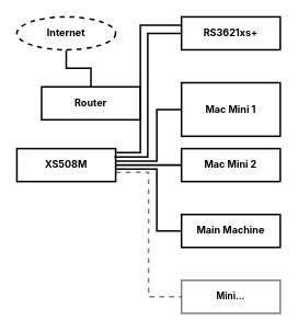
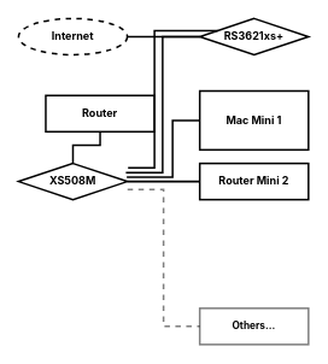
- <mxCell id="10" value="RS3621xs+" style="rounded=0;whiteSpace=wrap;html=1;strokeWidth=2;fontFamily=Inter;fontSource=https%3A%2F%2Ffonts.googleapis.com%2Fcss%3Ffamily%3DInter;fontStyle=1;align=center;fillColor=none;" parent="1" vertex="1"><mxGeometry x="220" y="20" width="120" height="40" as="geometry" /></mxCell>
+ <mxCell id="10" value="RS3621xs+" style="rhombus;whiteSpace=wrap;html=1;strokeWidth=2;fontFamily=Inter;fontSource=https%3A%2F%2Ffonts.googleapis.com%2Fcss%3Ffamily%3DInter;fontStyle=1;align=center;fillColor=none;" parent="1" vertex="1"><mxGeometry x="220" y="20" width="120" height="40" as="geometry" /></mxCell>
- <mxCell id="16" style="edgeStyle=orthogonalEdgeStyle;rounded=0;orthogonalLoop=1;jettySize=auto;html=1;entryX=0.5;entryY=0;entryDx=0;entryDy=0;endArrow=none;endFill=0;strokeWidth=2;fontFamily=Inter;fontSource=https%3A%2F%2Ffonts.googleapis.com%2Fcss%3Ffamily%3DInter;fontStyle=1;align=center;fillColor=none;" parent="1" source="15" target="2" edge="1"><mxGeometry relative="1" as="geometry" /></mxCell>
+ <mxCell id="16" style="edgeStyle=orthogonalEdgeStyle;rounded=0;orthogonalLoop=1;jettySize=auto;html=1;endArrow=none;endFill=0;strokeWidth=2;fontFamily=Inter;fontSource=https%3A%2F%2Ffonts.googleapis.com%2Fcss%3Ffamily%3DInter;fontStyle=1;align=center;fillColor=none;" parent="1" source="15" target="10" edge="1"><mxGeometry relative="1" as="geometry" /></mxCell>
+ <mxCell id="5" value="" style="edgeStyle=orthogonalEdgeStyle;rounded=0;orthogonalLoop=1;jettySize=auto;html=1;endArrow=none;endFill=0;strokeWidth=2;fontFamily=Inter;fontSource=https%3A%2F%2Ffonts.googleapis.com%2Fcss%3Ffamily%3DInter;fontStyle=1;align=center;fillColor=none;" parent="1" source="9" target="2" edge="1"><mxGeometry relative="1" as="geometry" /></mxCell>
- <mxCell id="9" value="XS508M" style="rounded=0;whiteSpace=wrap;html=1;strokeWidth=2;fontFamily=Inter;fontSource=https%3A%2F%2Ffonts.googleapis.com%2Fcss%3Ffamily%3DInter;fontStyle=1;align=center;fillColor=none;" parent="1" vertex="1"><mxGeometry x="20" y="180" width="120" height="40" as="geometry" /></mxCell>
+ <mxCell id="9" value="XS508M" style="rhombus;whiteSpace=wrap;html=1;strokeWidth=2;fontFamily=Inter;fontSource=https%3A%2F%2Ffonts.googleapis.com%2Fcss%3Ffamily%3DInter;fontStyle=1;align=center;fillColor=none;" parent="1" vertex="1"><mxGeometry x="20" y="180" width="120" height="40" as="geometry" /></mxCell>
- <mxCell id="12" value="Mac Mini 2" style="rounded=0;whiteSpace=wrap;html=1;strokeWidth=2;fontFamily=Inter;fontSource=https%3A%2F%2Ffonts.googleapis.com%2Fcss%3Ffamily%3DInter;fontStyle=1;align=center;fillColor=none;" parent="1" vertex="1"><mxGeometry x="220" y="180" width="120" height="40" as="geometry" /></mxCell>
+ <mxCell id="12" value="Router Mini 2" style="rounded=0;whiteSpace=wrap;html=1;strokeWidth=2;fontFamily=Inter;fontSource=https%3A%2F%2Ffonts.googleapis.com%2Fcss%3Ffamily%3DInter;fontStyle=1;align=center;fillColor=none;" parent="1" vertex="1"><mxGeometry x="220" y="180" width="120" height="40" as="geometry" /></mxCell>
- <mxCell id="6" style="edgeStyle=elbowEdgeStyle;rounded=0;orthogonalLoop=1;jettySize=auto;html=1;entryX=0;entryY=0.5;entryDx=0;entryDy=0;endArrow=none;endFill=0;strokeWidth=2;fontFamily=Inter;fontSource=https%3A%2F%2Ffonts.googleapis.com%2Fcss%3Ffamily%3DInter;fontStyle=1;align=center;exitX=0.996;exitY=0.618;exitDx=0;exitDy=0;exitPerimeter=0;fillColor=none;" parent="1" source="9" target="14" edge="1"><mxGeometry relative="1" as="geometry"><Array as="points"><mxPoint x="190" y="240" /></Array></mxGeometry></mxCell>
- <mxCell id="14" value="Main Machine" style="rounded=0;whiteSpace=wrap;html=1;strokeWidth=2;fontFamily=Inter;fontSource=https%3A%2F%2Ffonts.googleapis.com%2Fcss%3Ffamily%3DInter;fontStyle=1;align=center;fillColor=none;" parent="1" vertex="1"><mxGeometry x="220" y="260" width="120" height="40" as="geometry" /></mxCell>
- <mxCell id="17" value="Mini..." style="rounded=0;whiteSpace=wrap;html=1;opacity=50;strokeWidth=2;fontFamily=Inter;fontSource=https%3A%2F%2Ffonts.googleapis.com%2Fcss%3Ffamily%3DInter;fontStyle=1;fontSize=11;fillColor=none;" parent="1" vertex="1"><mxGeometry x="220" y="340" width="120" height="40" as="geometry" /></mxCell>
+ <mxCell id="17" value="Others..." style="rounded=0;whiteSpace=wrap;html=1;opacity=50;strokeWidth=2;fontFamily=Inter;fontSource=https%3A%2F%2Ffonts.googleapis.com%2Fcss%3Ffamily%3DInter;fontStyle=1;fontSize=11;fillColor=none;" parent="1" vertex="1"><mxGeometry x="220" y="340" width="120" height="40" as="geometry" /></mxCell>
